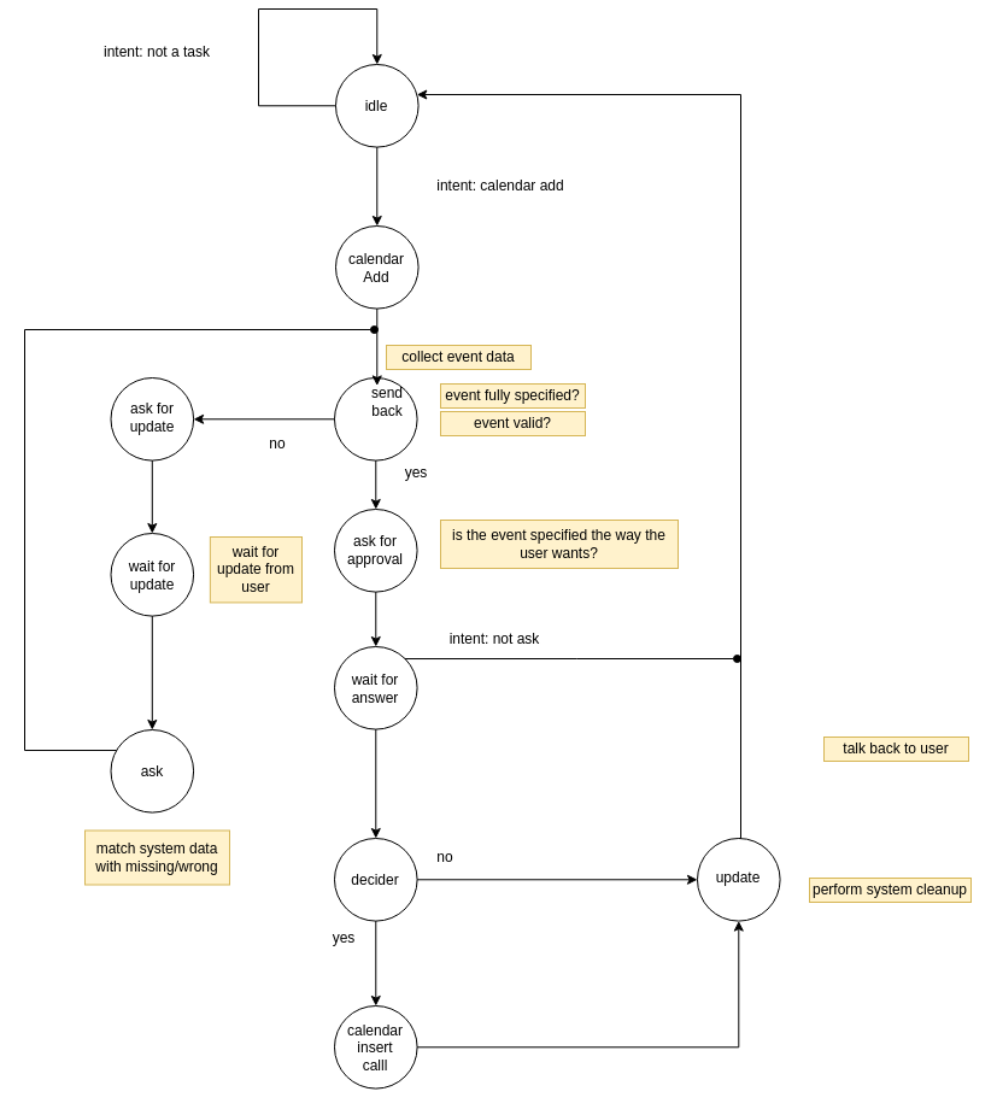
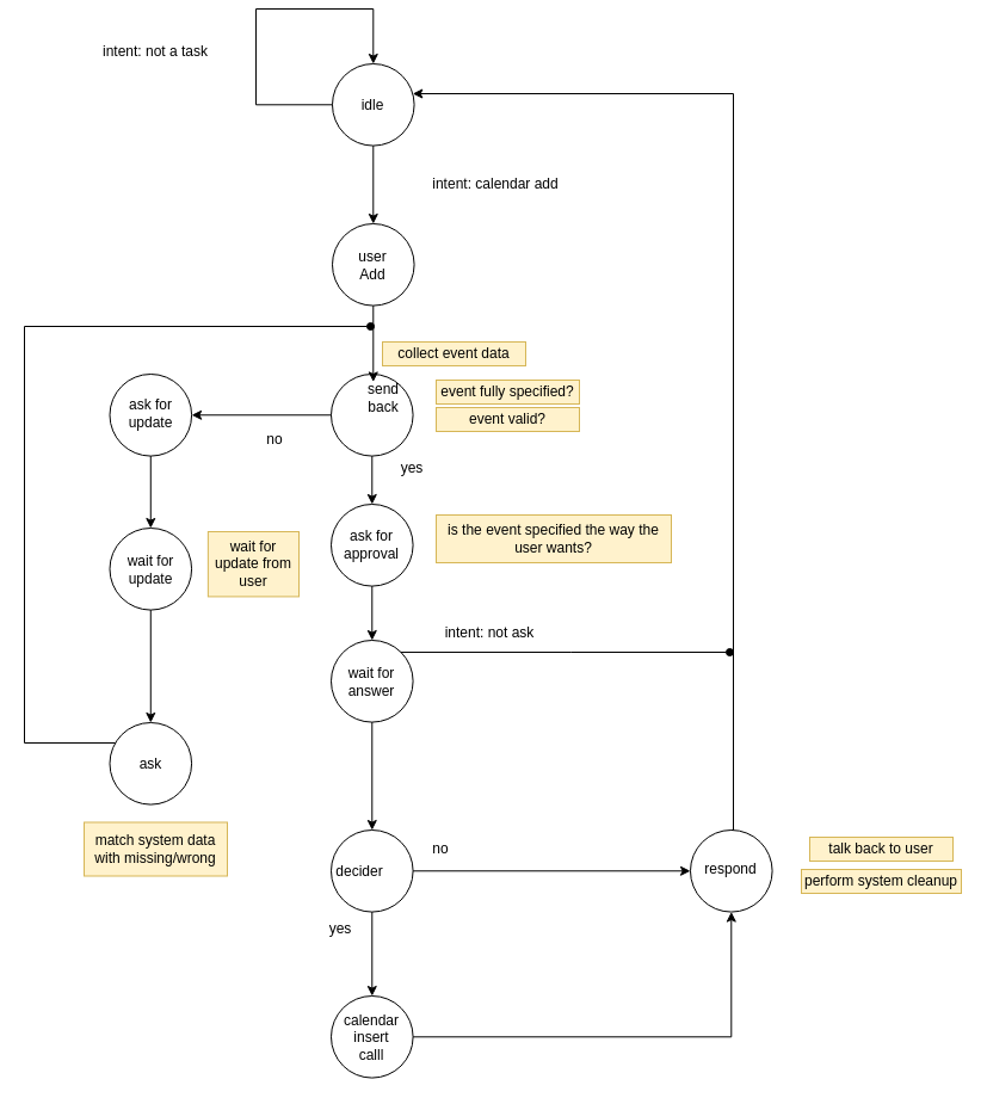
- <mxCell id="8" value="calendar&lt;br&gt;Add" style="text;html=1;strokeColor=none;fillColor=none;align=center;verticalAlign=middle;whiteSpace=wrap;rounded=0;" vertex="1" parent="6"><mxGeometry x="12.29" y="24.643" width="44" height="19.714" as="geometry" /></mxCell>
+ <mxCell id="8" value="user&lt;br&gt;Add" style="text;html=1;strokeColor=none;fillColor=none;align=center;verticalAlign=middle;whiteSpace=wrap;rounded=0;" vertex="1" parent="6"><mxGeometry x="12.29" y="24.643" width="44" height="19.714" as="geometry" /></mxCell>
- <mxCell id="66" value="talk back to user" style="text;html=1;strokeColor=#d6b656;fillColor=#fff2cc;align=center;verticalAlign=middle;whiteSpace=wrap;rounded=0;labelBackgroundColor=none;" vertex="1" parent="1"><mxGeometry x="683" y="598" width="120" height="20" as="geometry" /></mxCell>
+ <mxCell id="66" value="talk back to user" style="text;html=1;strokeColor=#d6b656;fillColor=#fff2cc;align=center;verticalAlign=middle;whiteSpace=wrap;rounded=0;labelBackgroundColor=none;" vertex="1" parent="1"><mxGeometry x="678" y="688" width="120" height="20" as="geometry" /></mxCell>
- <mxCell id="43" value="update" style="text;html=1;strokeColor=none;fillColor=none;align=center;verticalAlign=middle;whiteSpace=wrap;rounded=0;" vertex="1" parent="40"><mxGeometry x="12.29" y="24.64" width="43.71" height="16.36" as="geometry" /></mxCell>
+ <mxCell id="43" value="respond" style="text;html=1;strokeColor=none;fillColor=none;align=center;verticalAlign=middle;whiteSpace=wrap;rounded=0;" vertex="1" parent="40"><mxGeometry x="12.29" y="24.64" width="43.71" height="16.36" as="geometry" /></mxCell>
- <mxCell id="38" value="decider" style="text;html=1;strokeColor=none;fillColor=none;align=center;verticalAlign=middle;whiteSpace=wrap;rounded=0;" vertex="1" parent="36"><mxGeometry x="12.29" y="24.643" width="44" height="19.714" as="geometry" /></mxCell>
+ <mxCell id="38" value="decider" style="text;html=1;strokeColor=none;fillColor=none;align=center;verticalAlign=middle;whiteSpace=wrap;rounded=0;" vertex="1" parent="36"><mxGeometry x="2.29" y="24.643" width="44" height="19.714" as="geometry" /></mxCell>
